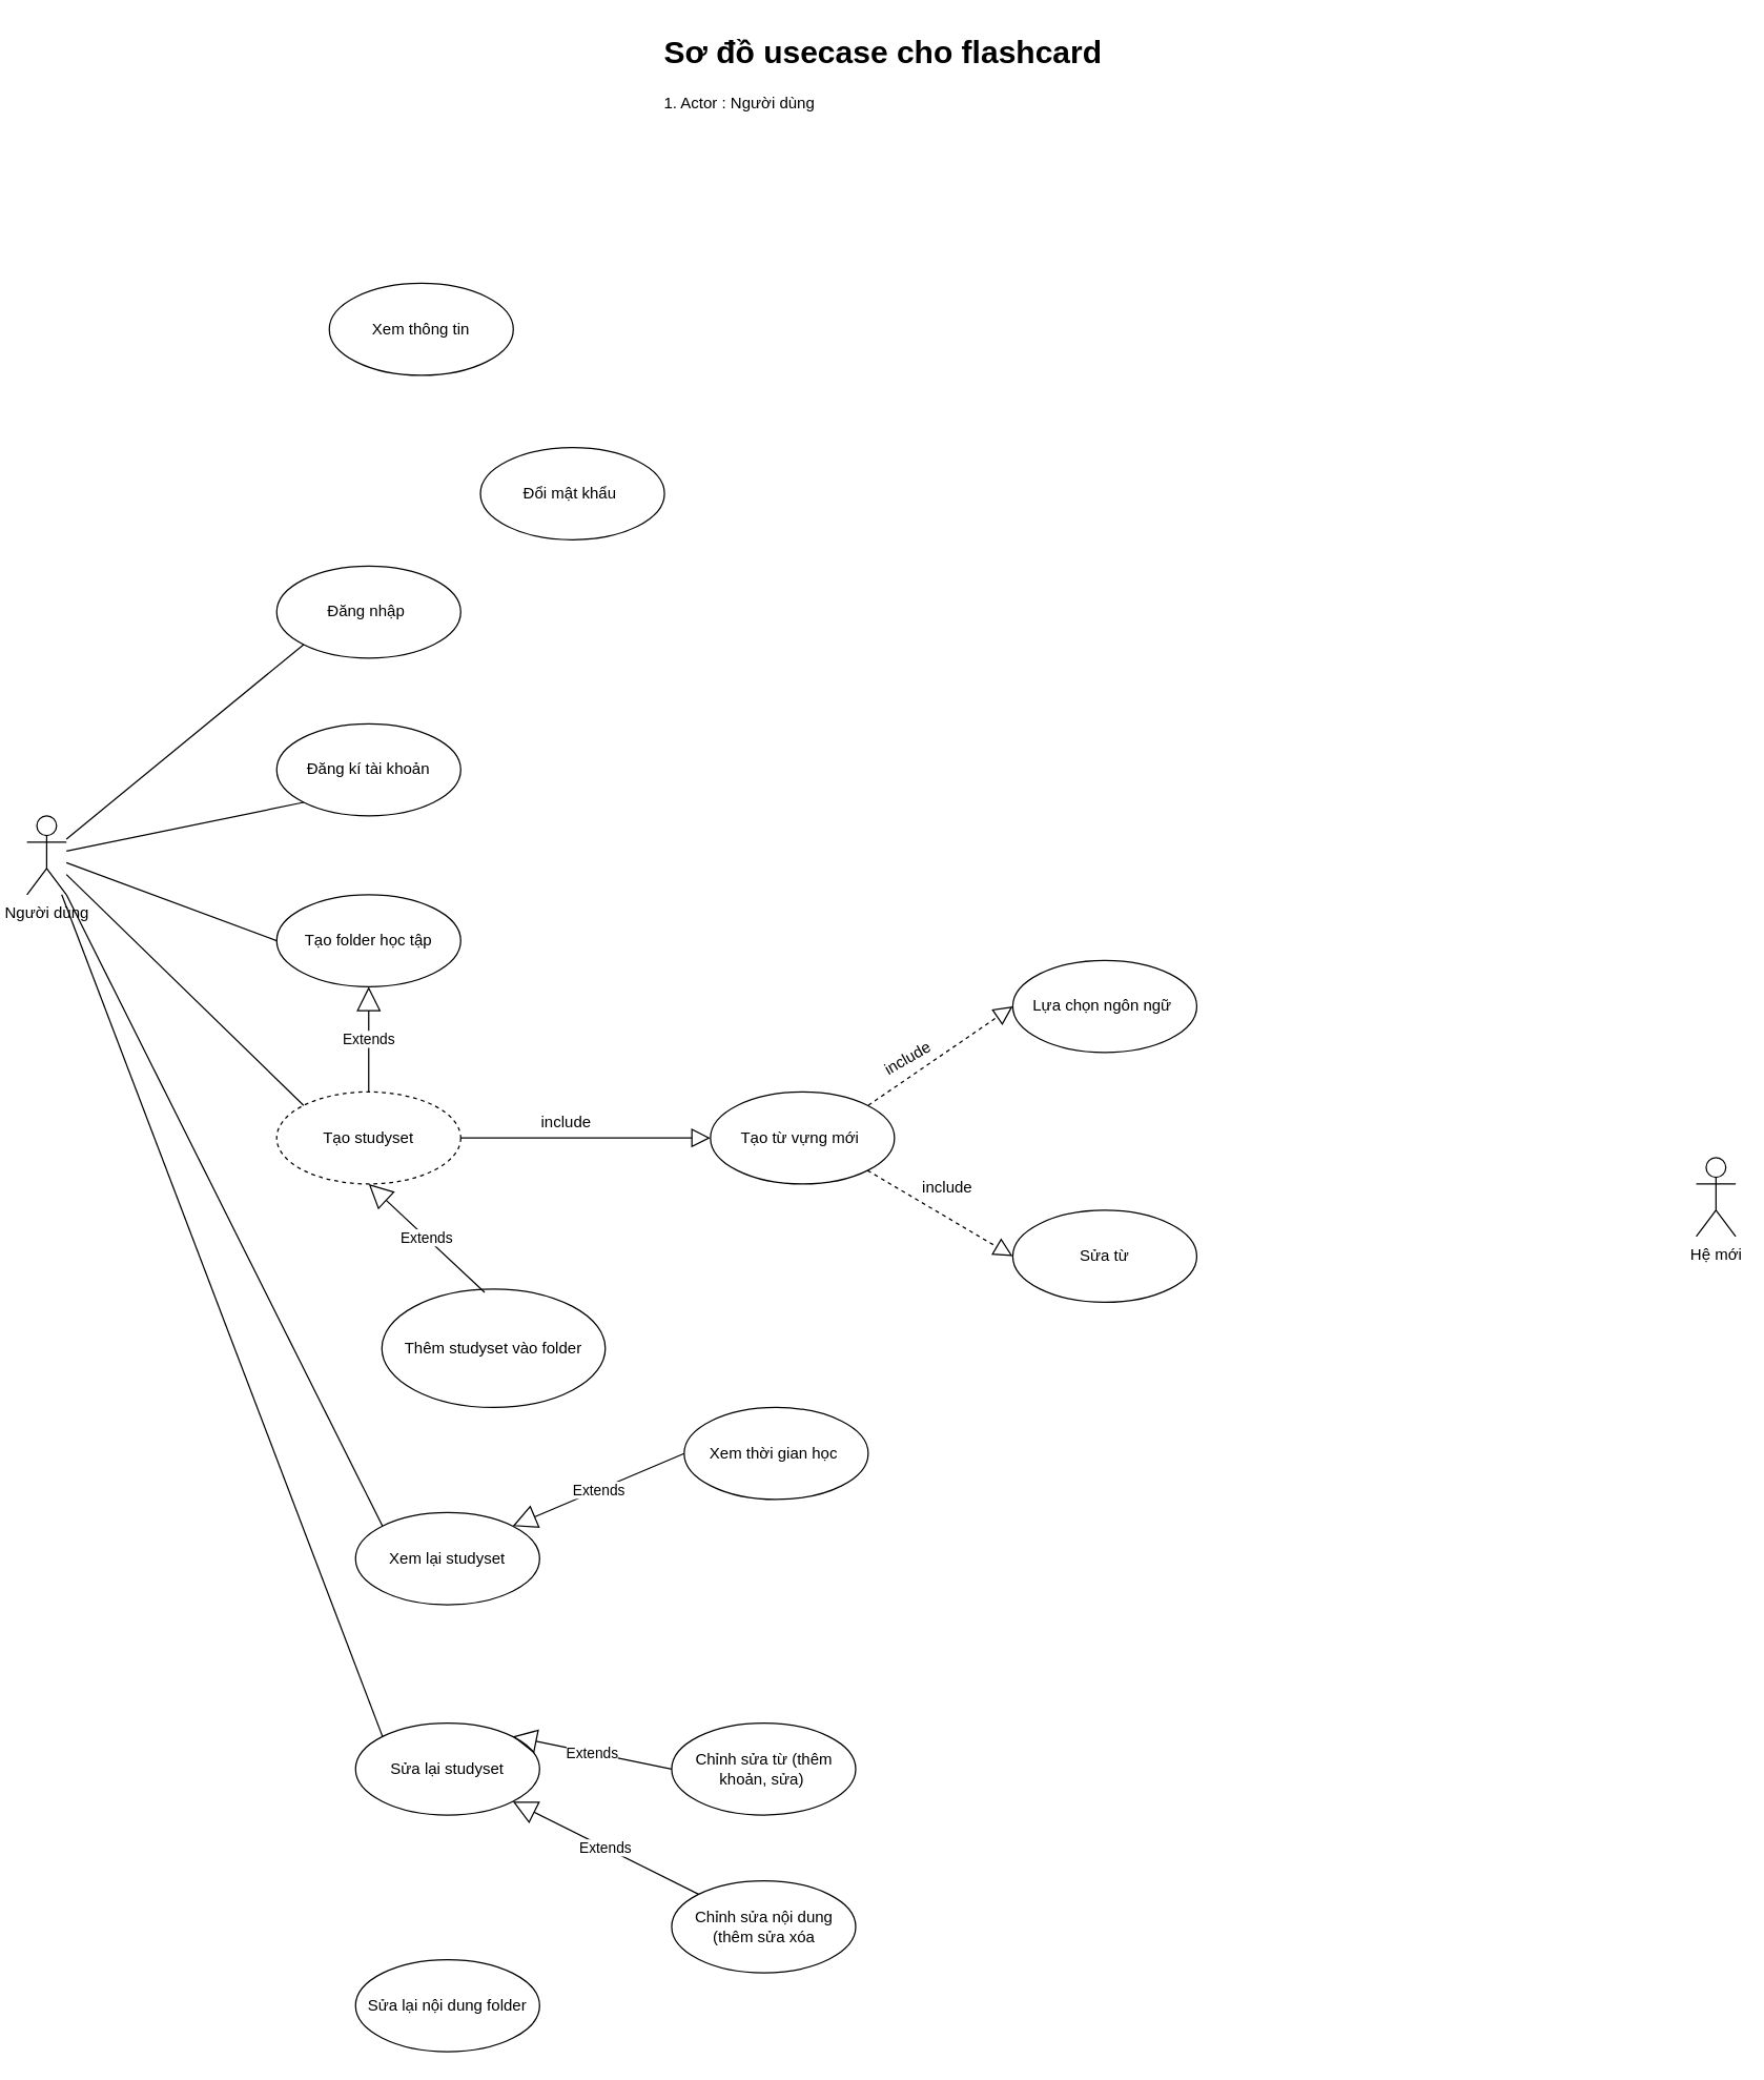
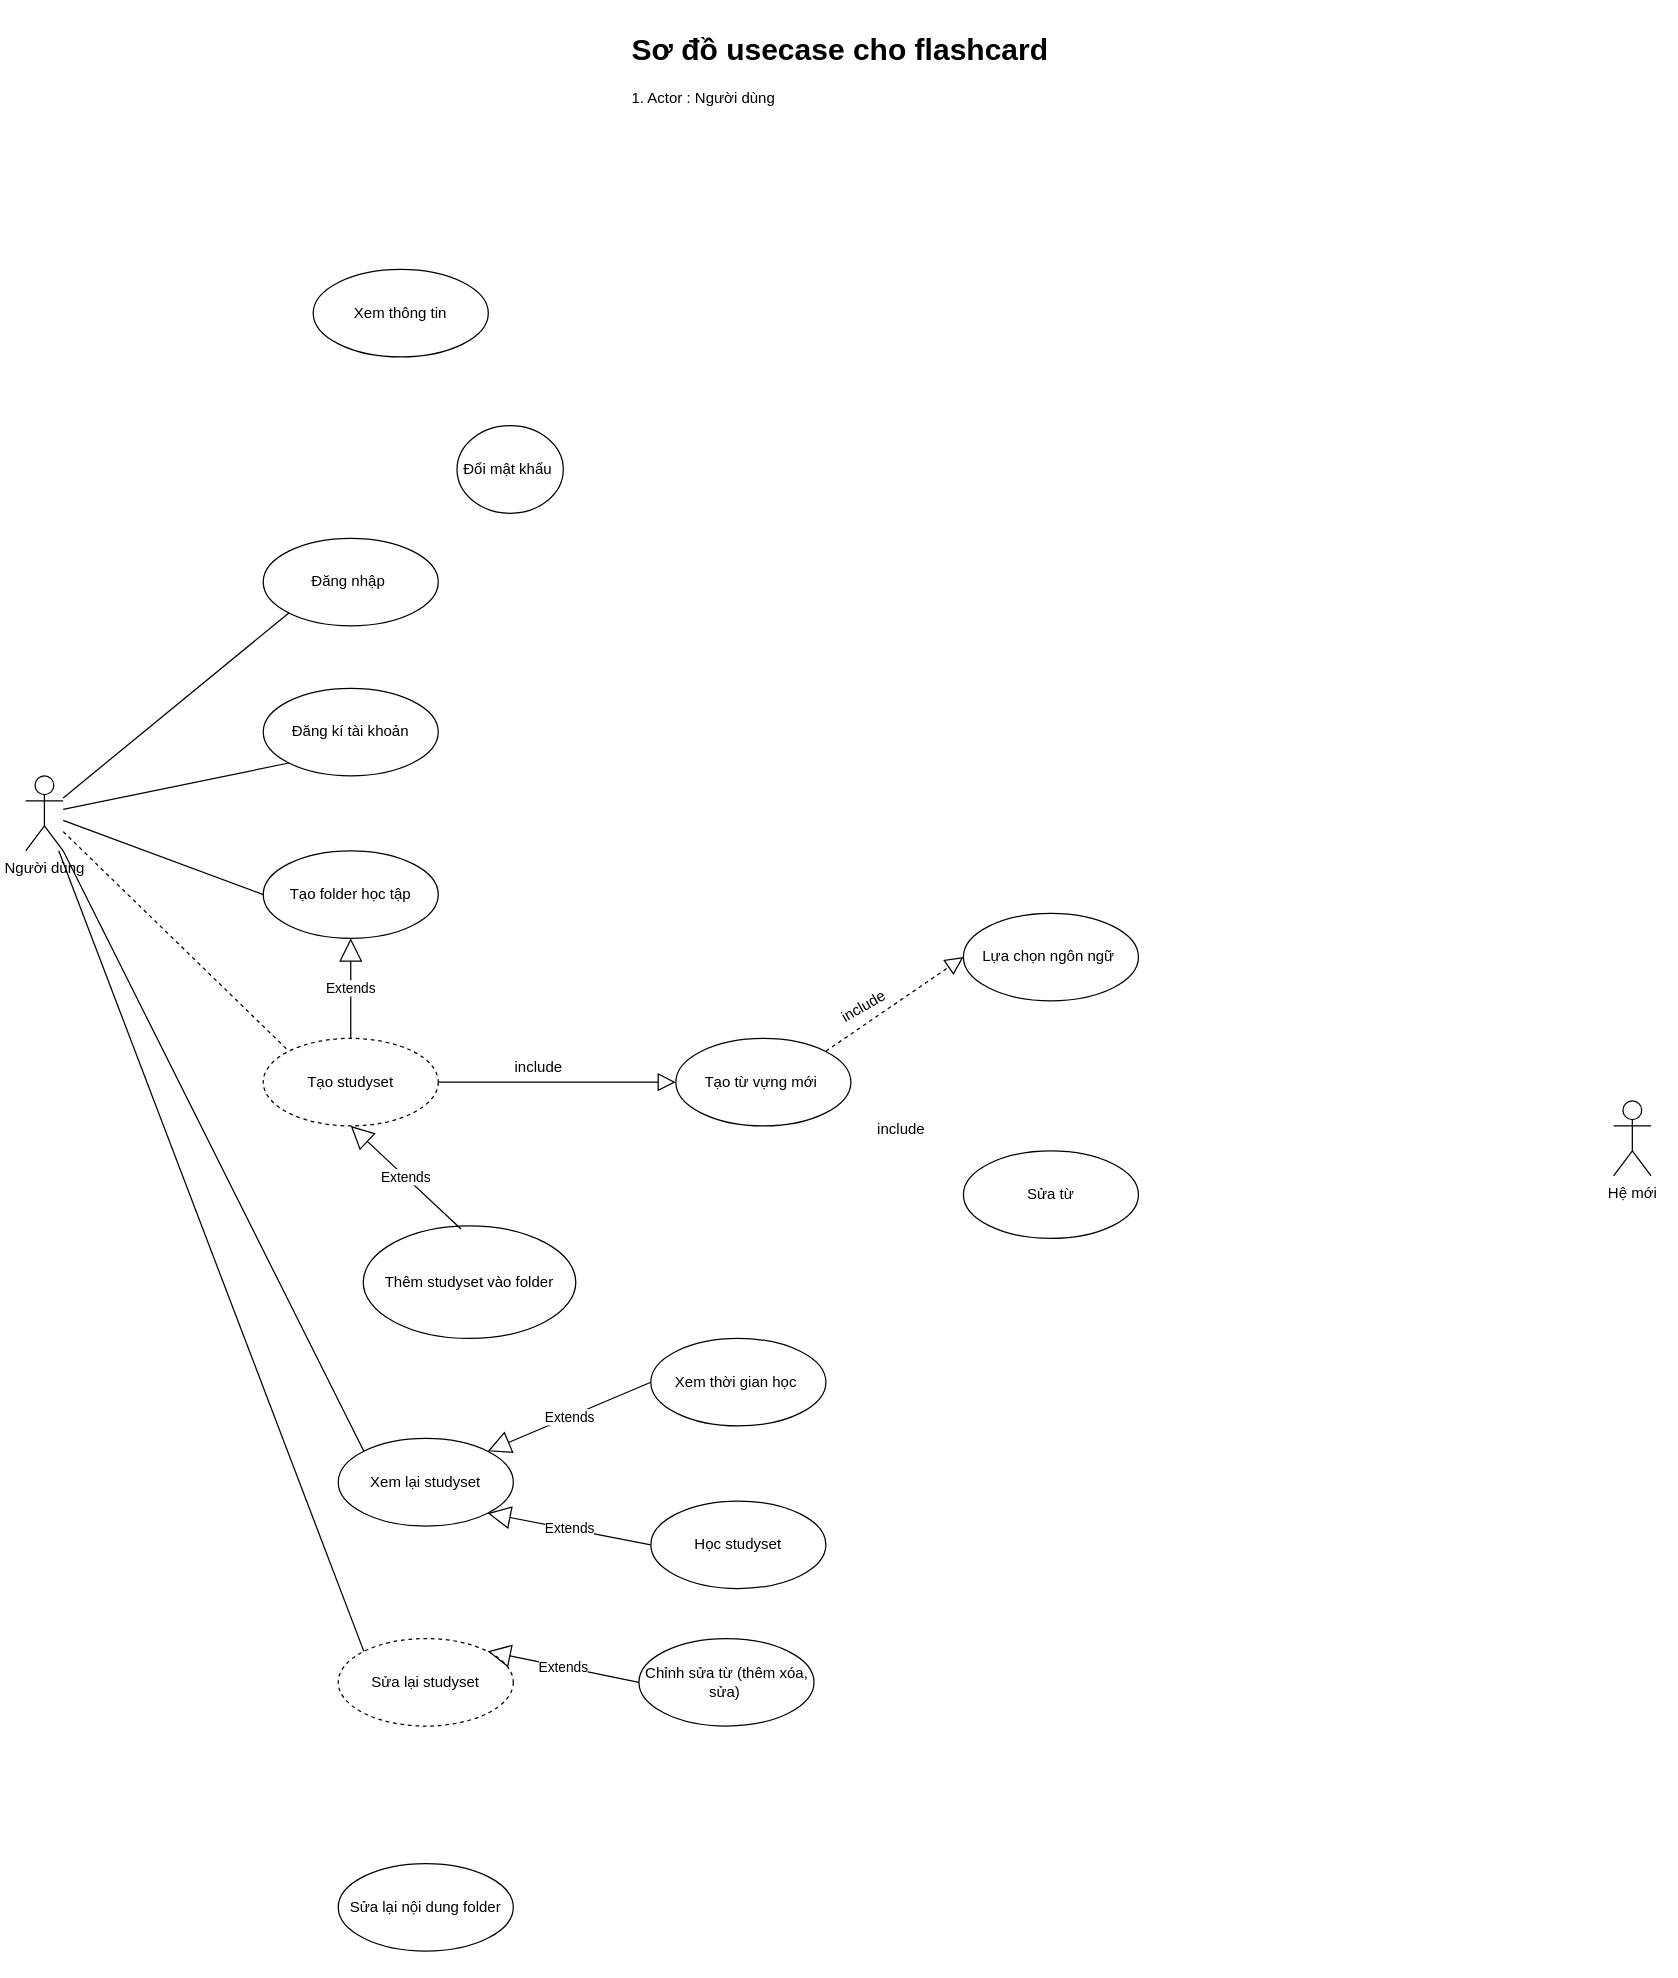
- <mxCell id="6" value="Đổi mật khẩu&amp;nbsp;" style="ellipse;whiteSpace=wrap;html=1;" vertex="1" parent="1"><mxGeometry x="365" y="340" width="140" height="70" as="geometry" /></mxCell>
+ <mxCell id="6" value="Đổi mật khẩu&amp;nbsp;" style="ellipse;whiteSpace=wrap;html=1;" vertex="1" parent="1"><mxGeometry x="365" y="340" width="85" height="70" as="geometry" /></mxCell>
- <mxCell id="24" value="" style="endArrow=none;html=1;rounded=0;entryX=0;entryY=0;entryDx=0;entryDy=0;" edge="1" parent="1" source="3" target="8"><mxGeometry width="50" height="50" relative="1" as="geometry"><mxPoint x="800" y="910" as="sourcePoint" /><mxPoint x="850" y="860" as="targetPoint" /></mxGeometry></mxCell>
+ <mxCell id="24" value="" style="endArrow=none;html=1;rounded=0;entryX=0;entryY=0;entryDx=0;entryDy=0;dashed=1;" edge="1" parent="1" source="3" target="8"><mxGeometry width="50" height="50" relative="1" as="geometry"><mxPoint x="800" y="910" as="sourcePoint" /><mxPoint x="850" y="860" as="targetPoint" /></mxGeometry></mxCell>
- <mxCell id="37" value="" style="endArrow=block;dashed=1;endFill=0;endSize=12;html=1;rounded=0;exitX=1;exitY=1;exitDx=0;exitDy=0;entryX=0;entryY=0.5;entryDx=0;entryDy=0;" edge="1" parent="1" source="10" target="34"><mxGeometry width="160" relative="1" as="geometry"><mxPoint x="750" y="1020" as="sourcePoint" /><mxPoint x="910" y="1020" as="targetPoint" /></mxGeometry></mxCell>
+ <mxCell id="32" value="Extends" style="endArrow=block;endSize=16;endFill=0;html=1;rounded=0;exitX=0;exitY=0.5;exitDx=0;exitDy=0;entryX=1;entryY=1;entryDx=0;entryDy=0;" edge="1" parent="1" source="31" target="18"><mxGeometry width="160" relative="1" as="geometry"><mxPoint x="460" y="1180" as="sourcePoint" /><mxPoint x="329" y="1235" as="targetPoint" /></mxGeometry></mxCell>
+ <mxCell id="31" value="Học studyset" style="ellipse;whiteSpace=wrap;html=1;" vertex="1" parent="1"><mxGeometry x="520" y="1200" width="140" height="70" as="geometry" /></mxCell>
- <mxCell id="20" value="Sửa lại studyset" style="ellipse;whiteSpace=wrap;html=1;" vertex="1" parent="1"><mxGeometry x="270" y="1310" width="140" height="70" as="geometry" /></mxCell>
+ <mxCell id="20" value="Sửa lại studyset" style="ellipse;whiteSpace=wrap;html=1;dashed=1;" vertex="1" parent="1"><mxGeometry x="270" y="1310" width="140" height="70" as="geometry" /></mxCell>
- <mxCell id="25" value="Chỉnh sửa từ (thêm khoản, sửa)&amp;nbsp;" style="ellipse;whiteSpace=wrap;html=1;" vertex="1" parent="1"><mxGeometry x="510.5" y="1310" width="140" height="70" as="geometry" /></mxCell>
+ <mxCell id="25" value="Chỉnh sửa từ (thêm xóa, sửa)&amp;nbsp;" style="ellipse;whiteSpace=wrap;html=1;" vertex="1" parent="1"><mxGeometry x="510.5" y="1310" width="140" height="70" as="geometry" /></mxCell>
- <mxCell id="28" value="Extends" style="endArrow=block;endSize=16;endFill=0;html=1;rounded=0;exitX=0;exitY=0;exitDx=0;exitDy=0;" edge="1" parent="1" source="26" target="20"><mxGeometry width="160" relative="1" as="geometry"><mxPoint x="460.5" y="1420" as="sourcePoint" /><mxPoint x="399.997" y="1409.749" as="targetPoint" /></mxGeometry></mxCell>
- <mxCell id="26" value="Chỉnh sửa nội dung (thêm sửa xóa" style="ellipse;whiteSpace=wrap;html=1;" vertex="1" parent="1"><mxGeometry x="510.5" y="1430" width="140" height="70" as="geometry" /></mxCell>
